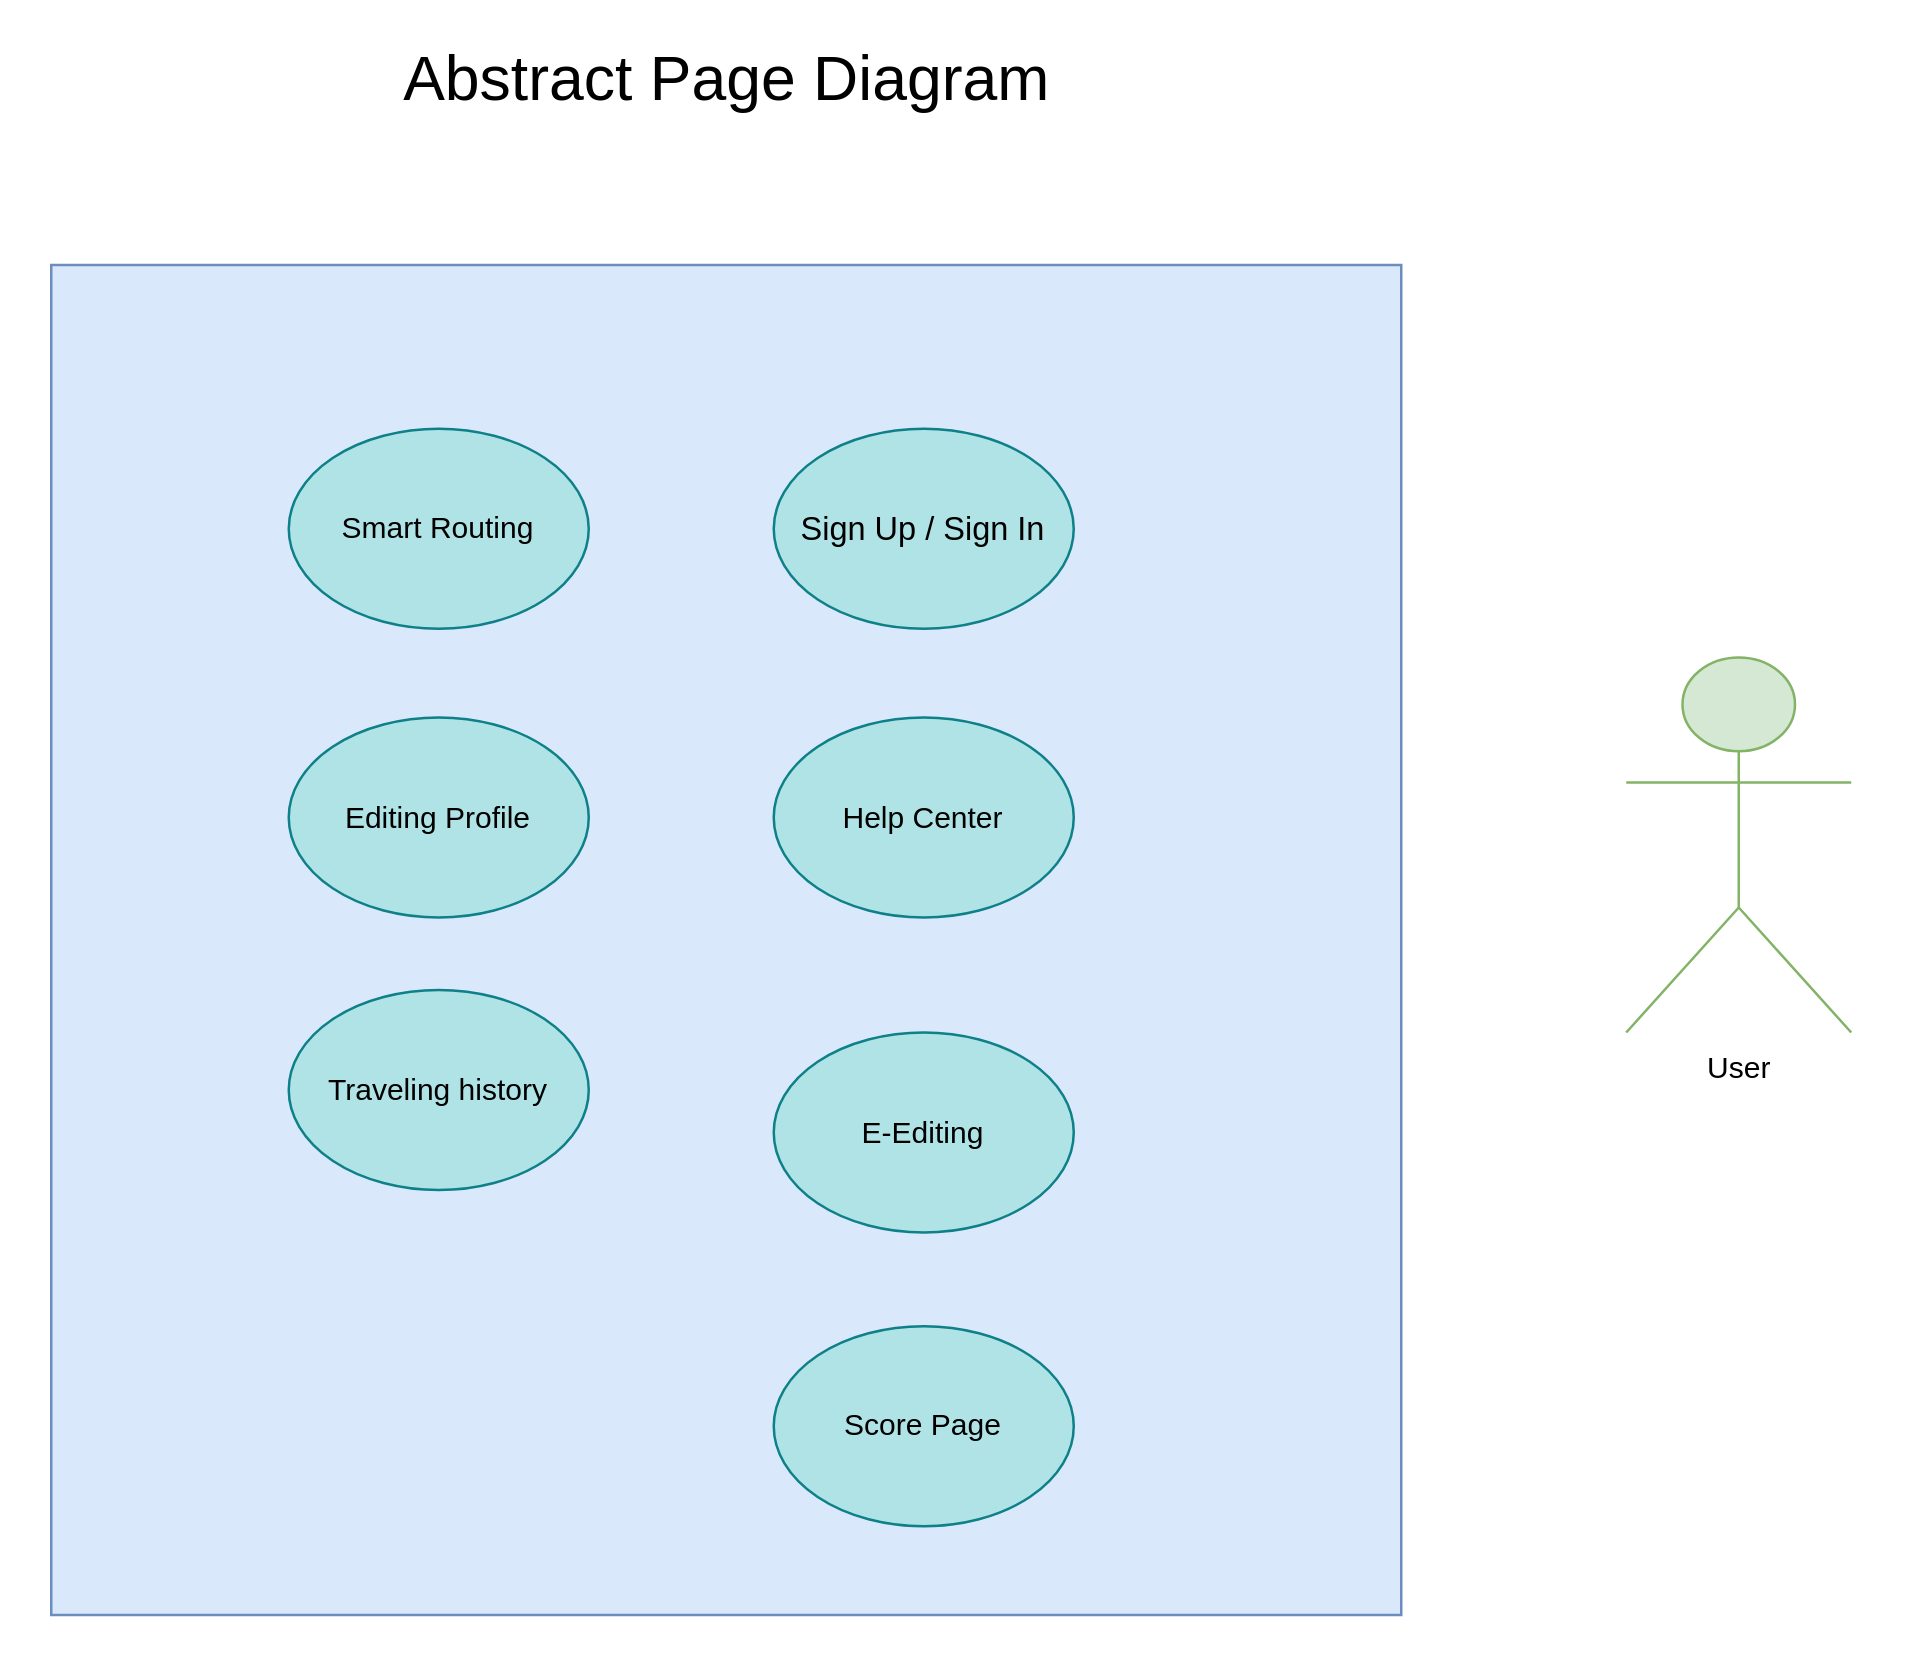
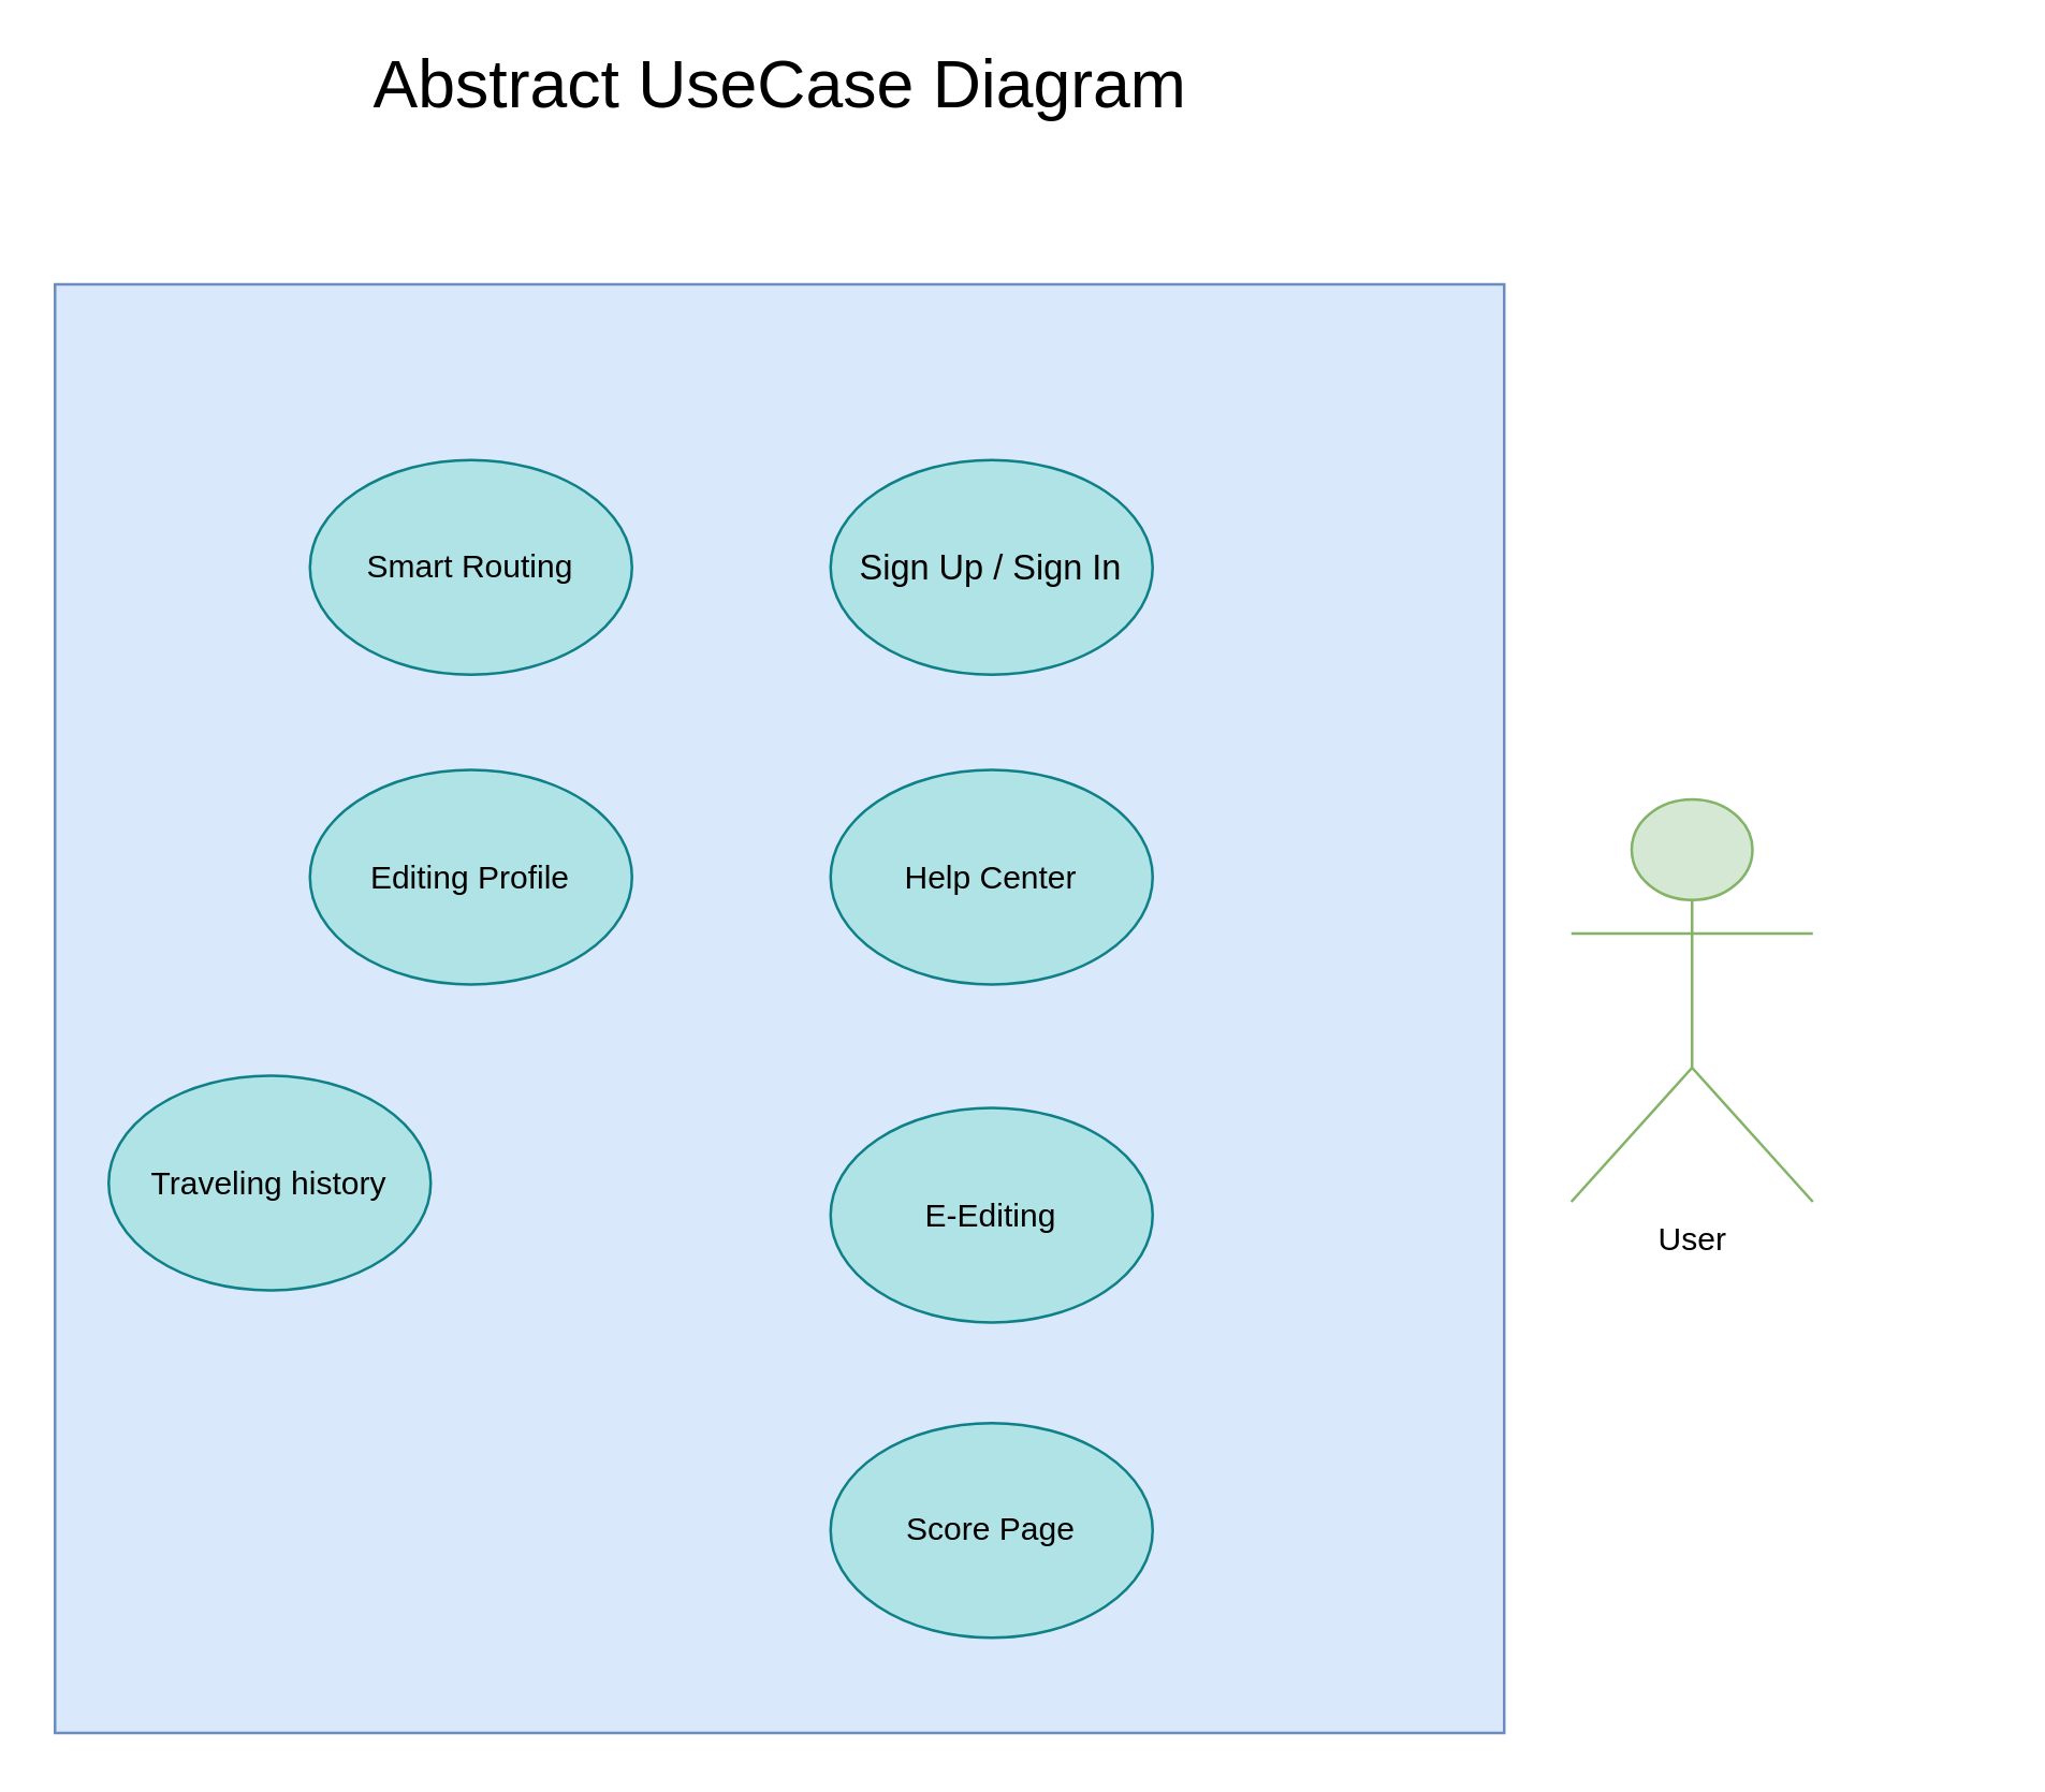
- <mxCell id="2" value="&lt;font style=&quot;font-size: 25px&quot;&gt;Abstract Page Diagram&lt;br&gt;&lt;/font&gt;" style="text;html=1;strokeColor=none;fillColor=none;align=center;verticalAlign=middle;whiteSpace=wrap;rounded=0;" vertex="1" parent="1"><mxGeometry x="101.5" y="20" width="377" height="20" as="geometry" /></mxCell>
+ <mxCell id="2" value="&lt;font style=&quot;font-size: 25px&quot;&gt;Abstract UseCase Diagram&lt;br&gt;&lt;/font&gt;" style="text;html=1;strokeColor=none;fillColor=none;align=center;verticalAlign=middle;whiteSpace=wrap;rounded=0;" vertex="1" parent="1"><mxGeometry x="101.5" y="20" width="377" height="20" as="geometry" /></mxCell>
- <mxCell id="11" value="User" style="shape=umlActor;verticalLabelPosition=bottom;labelBackgroundColor=#ffffff;verticalAlign=top;html=1;outlineConnect=0;fillColor=#d5e8d4;strokeColor=#82b366;" vertex="1" parent="1"><mxGeometry x="650" y="262.5" width="90" height="150" as="geometry" /></mxCell>
+ <mxCell id="11" value="User" style="shape=umlActor;verticalLabelPosition=bottom;labelBackgroundColor=#ffffff;verticalAlign=top;html=1;outlineConnect=0;fillColor=#d5e8d4;strokeColor=#82b366;" vertex="1" parent="1"><mxGeometry x="585" y="297.5" width="90" height="150" as="geometry" /></mxCell>
- <mxCell id="9" value="Traveling history" style="ellipse;whiteSpace=wrap;html=1;fillColor=#b0e3e6;strokeColor=#0e8088;" vertex="1" parent="1"><mxGeometry x="115" y="395.5" width="120" height="80" as="geometry" /></mxCell>
+ <mxCell id="9" value="Traveling history" style="ellipse;whiteSpace=wrap;html=1;fillColor=#b0e3e6;strokeColor=#0e8088;" vertex="1" parent="1"><mxGeometry x="40" y="400.5" width="120" height="80" as="geometry" /></mxCell>
